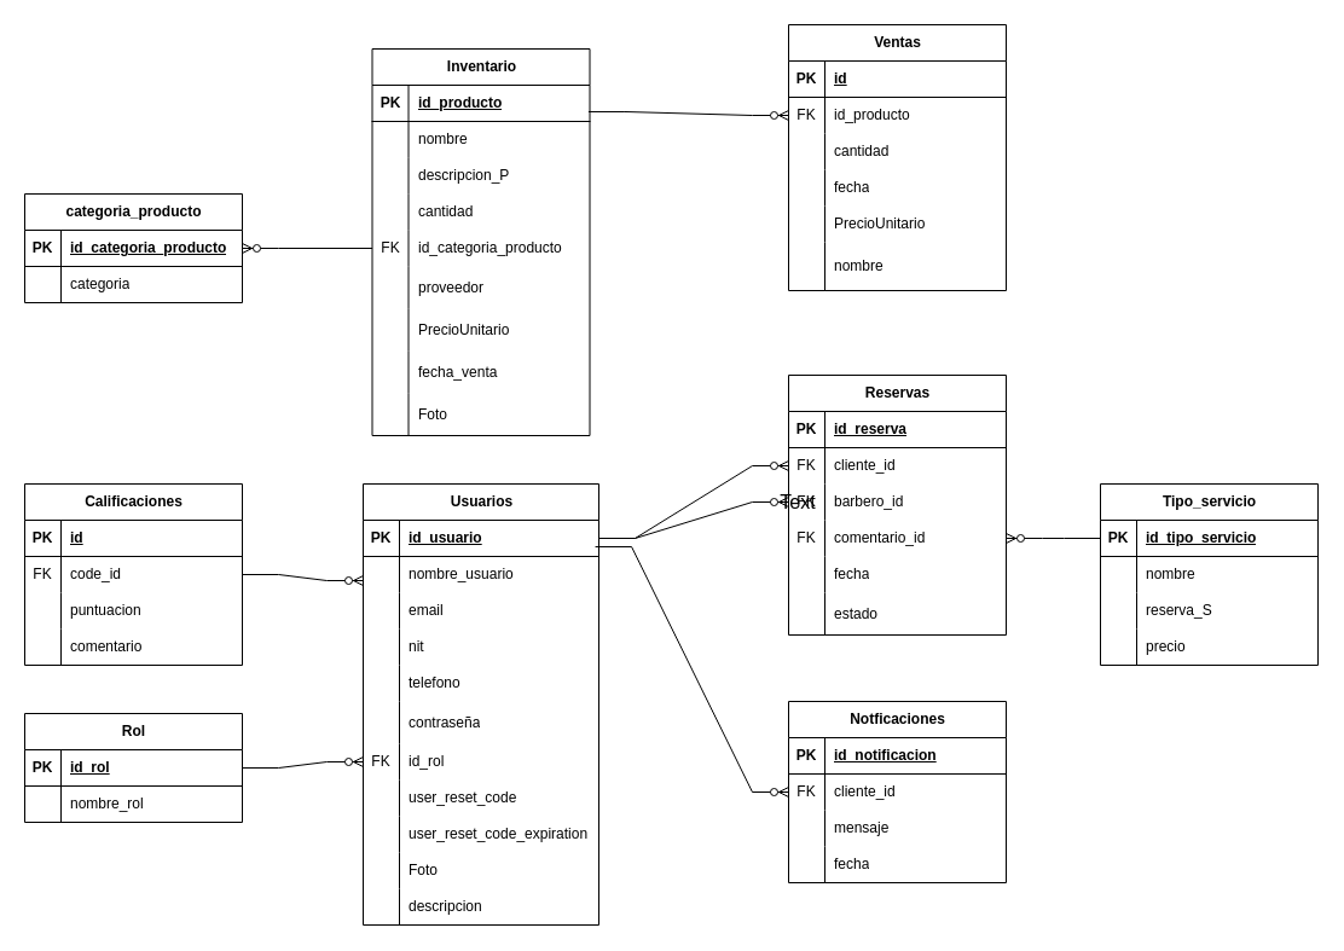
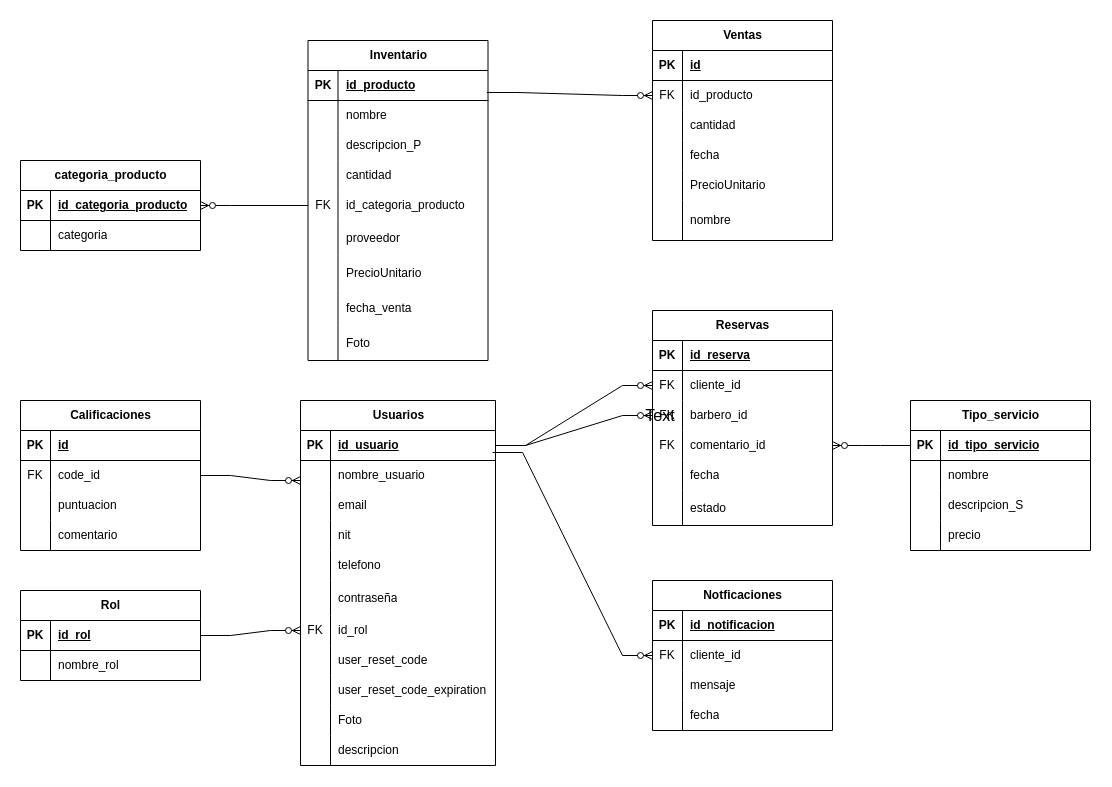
- <mxCell id="106" value="reserva_S" style="shape=partialRectangle;connectable=0;fillColor=none;top=0;left=0;bottom=0;right=0;align=left;spacingLeft=6;overflow=hidden;whiteSpace=wrap;html=1;" parent="104" vertex="1"><mxGeometry x="30" width="150" height="30" as="geometry"><mxRectangle width="150" height="30" as="alternateBounds" /></mxGeometry></mxCell>
+ <mxCell id="106" value="descripcion_S" style="shape=partialRectangle;connectable=0;fillColor=none;top=0;left=0;bottom=0;right=0;align=left;spacingLeft=6;overflow=hidden;whiteSpace=wrap;html=1;" parent="104" vertex="1"><mxGeometry x="30" width="150" height="30" as="geometry"><mxRectangle width="150" height="30" as="alternateBounds" /></mxGeometry></mxCell>
